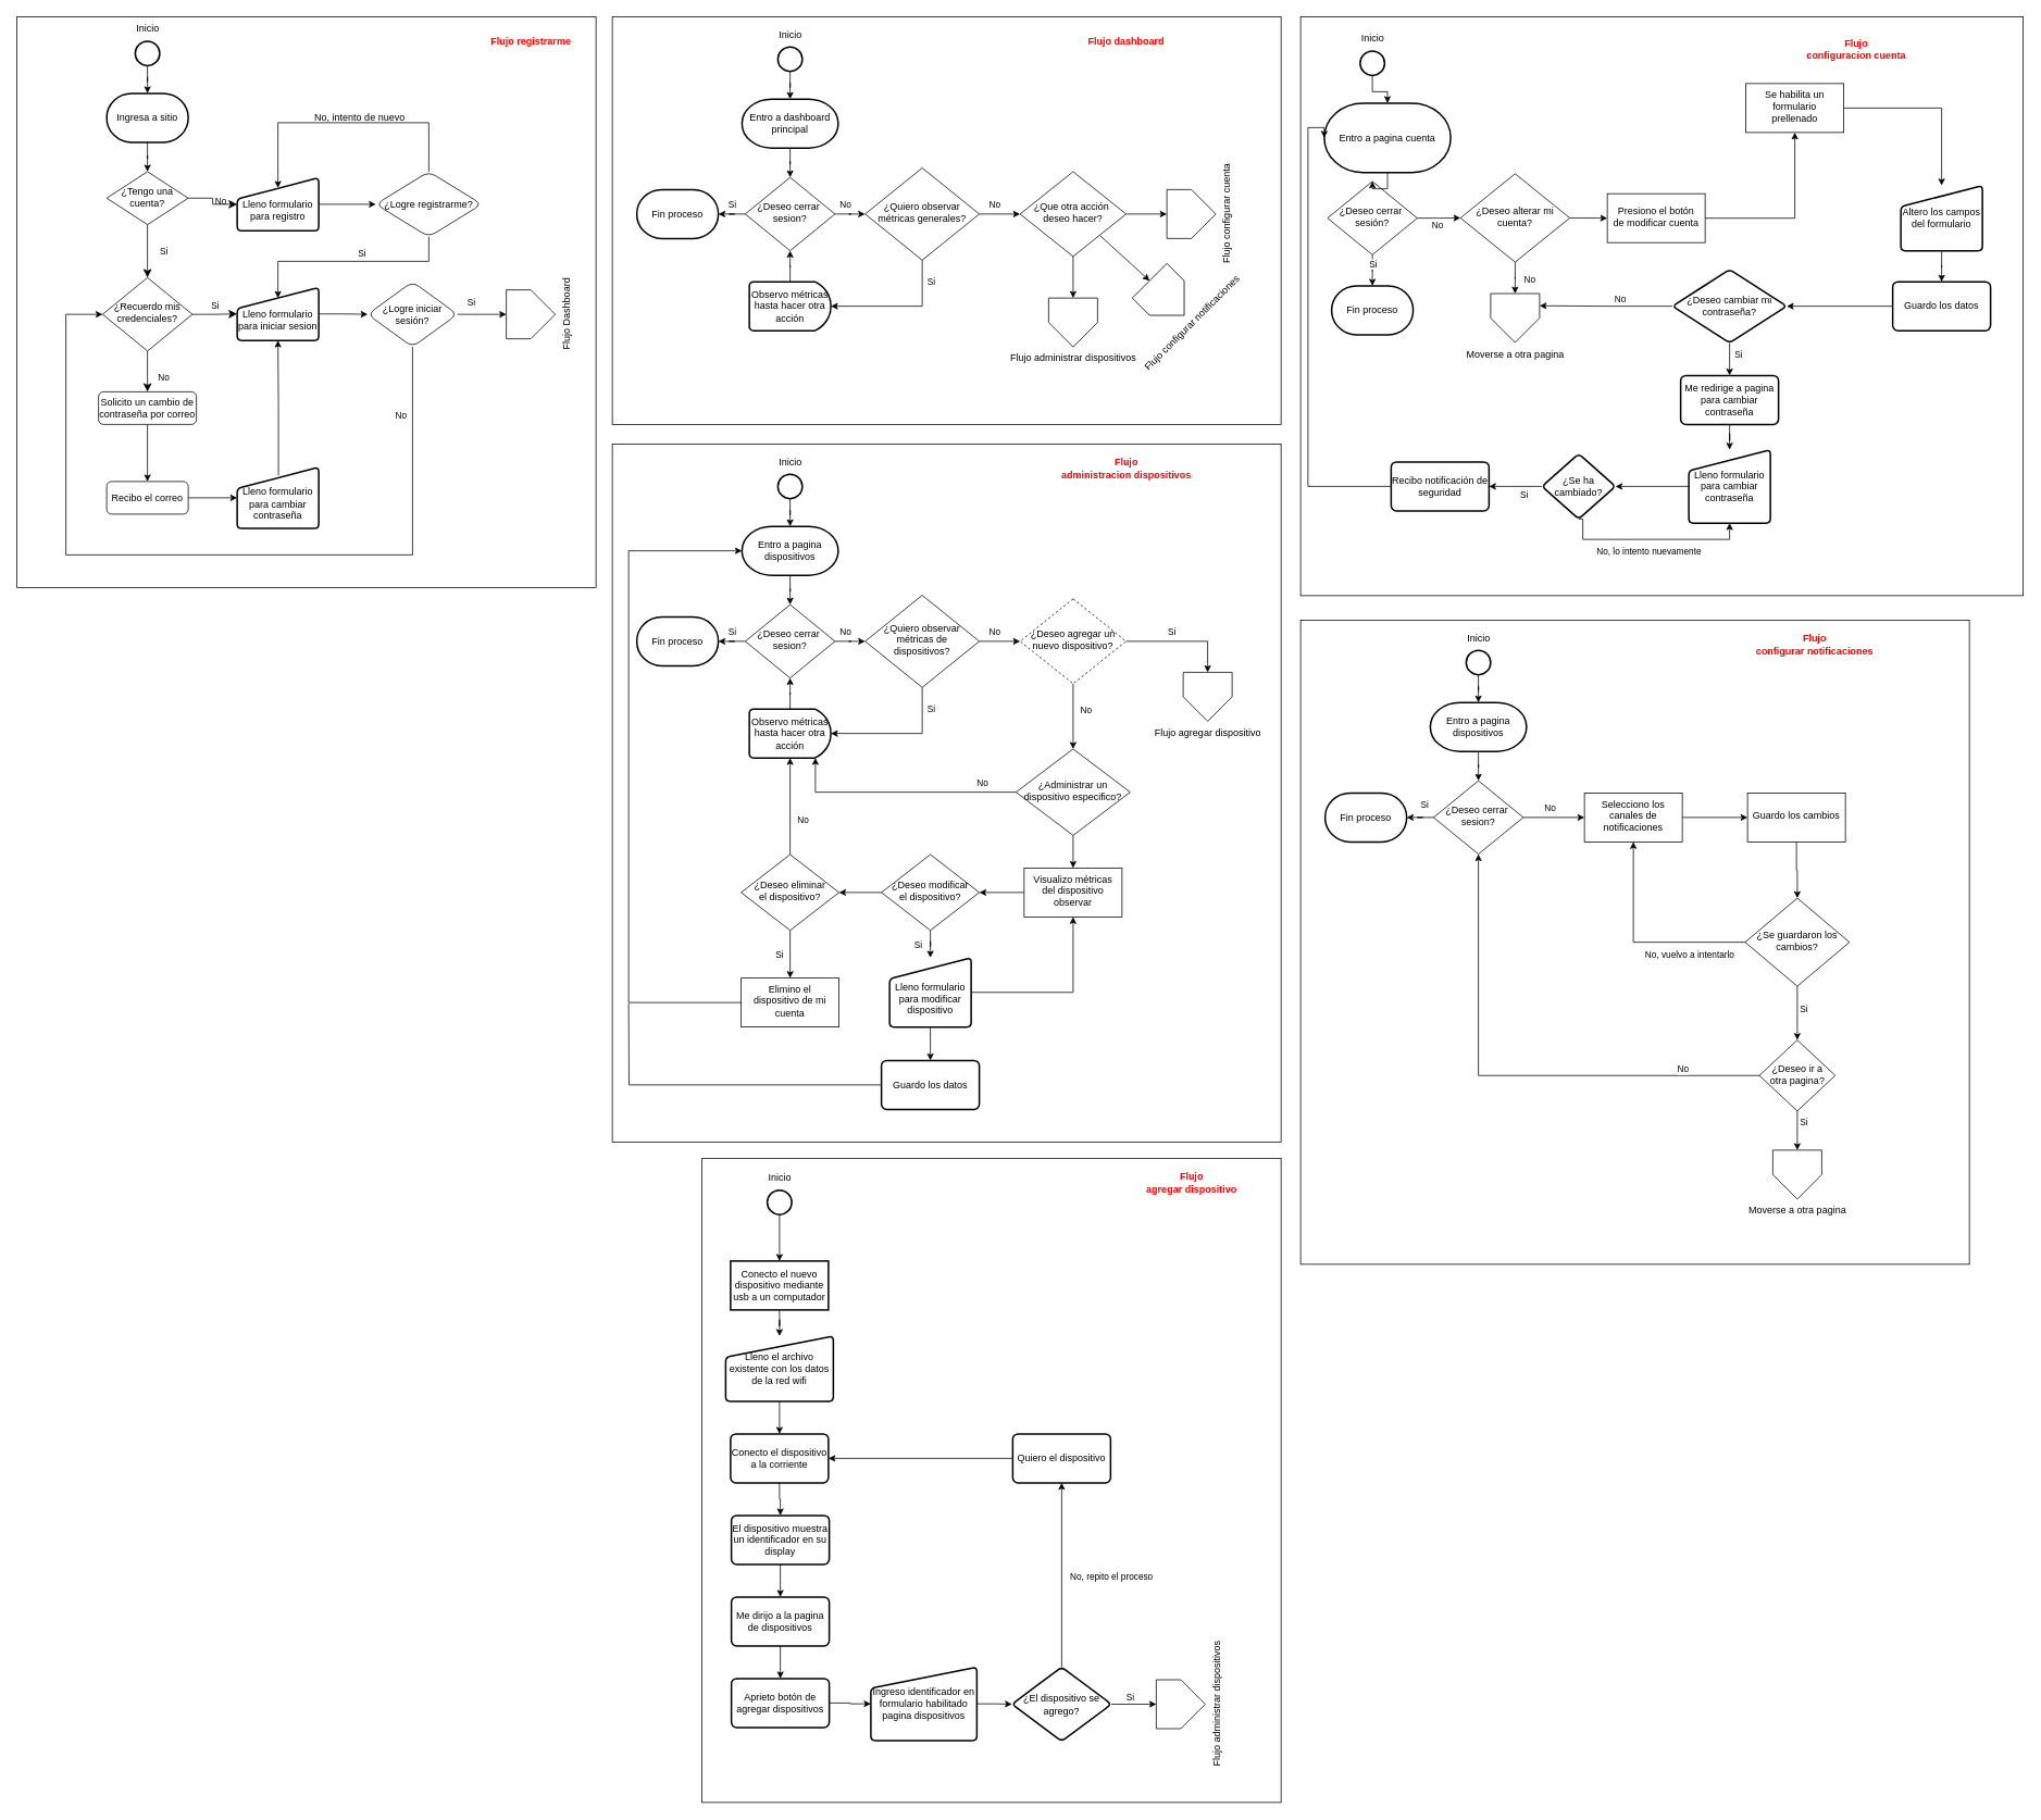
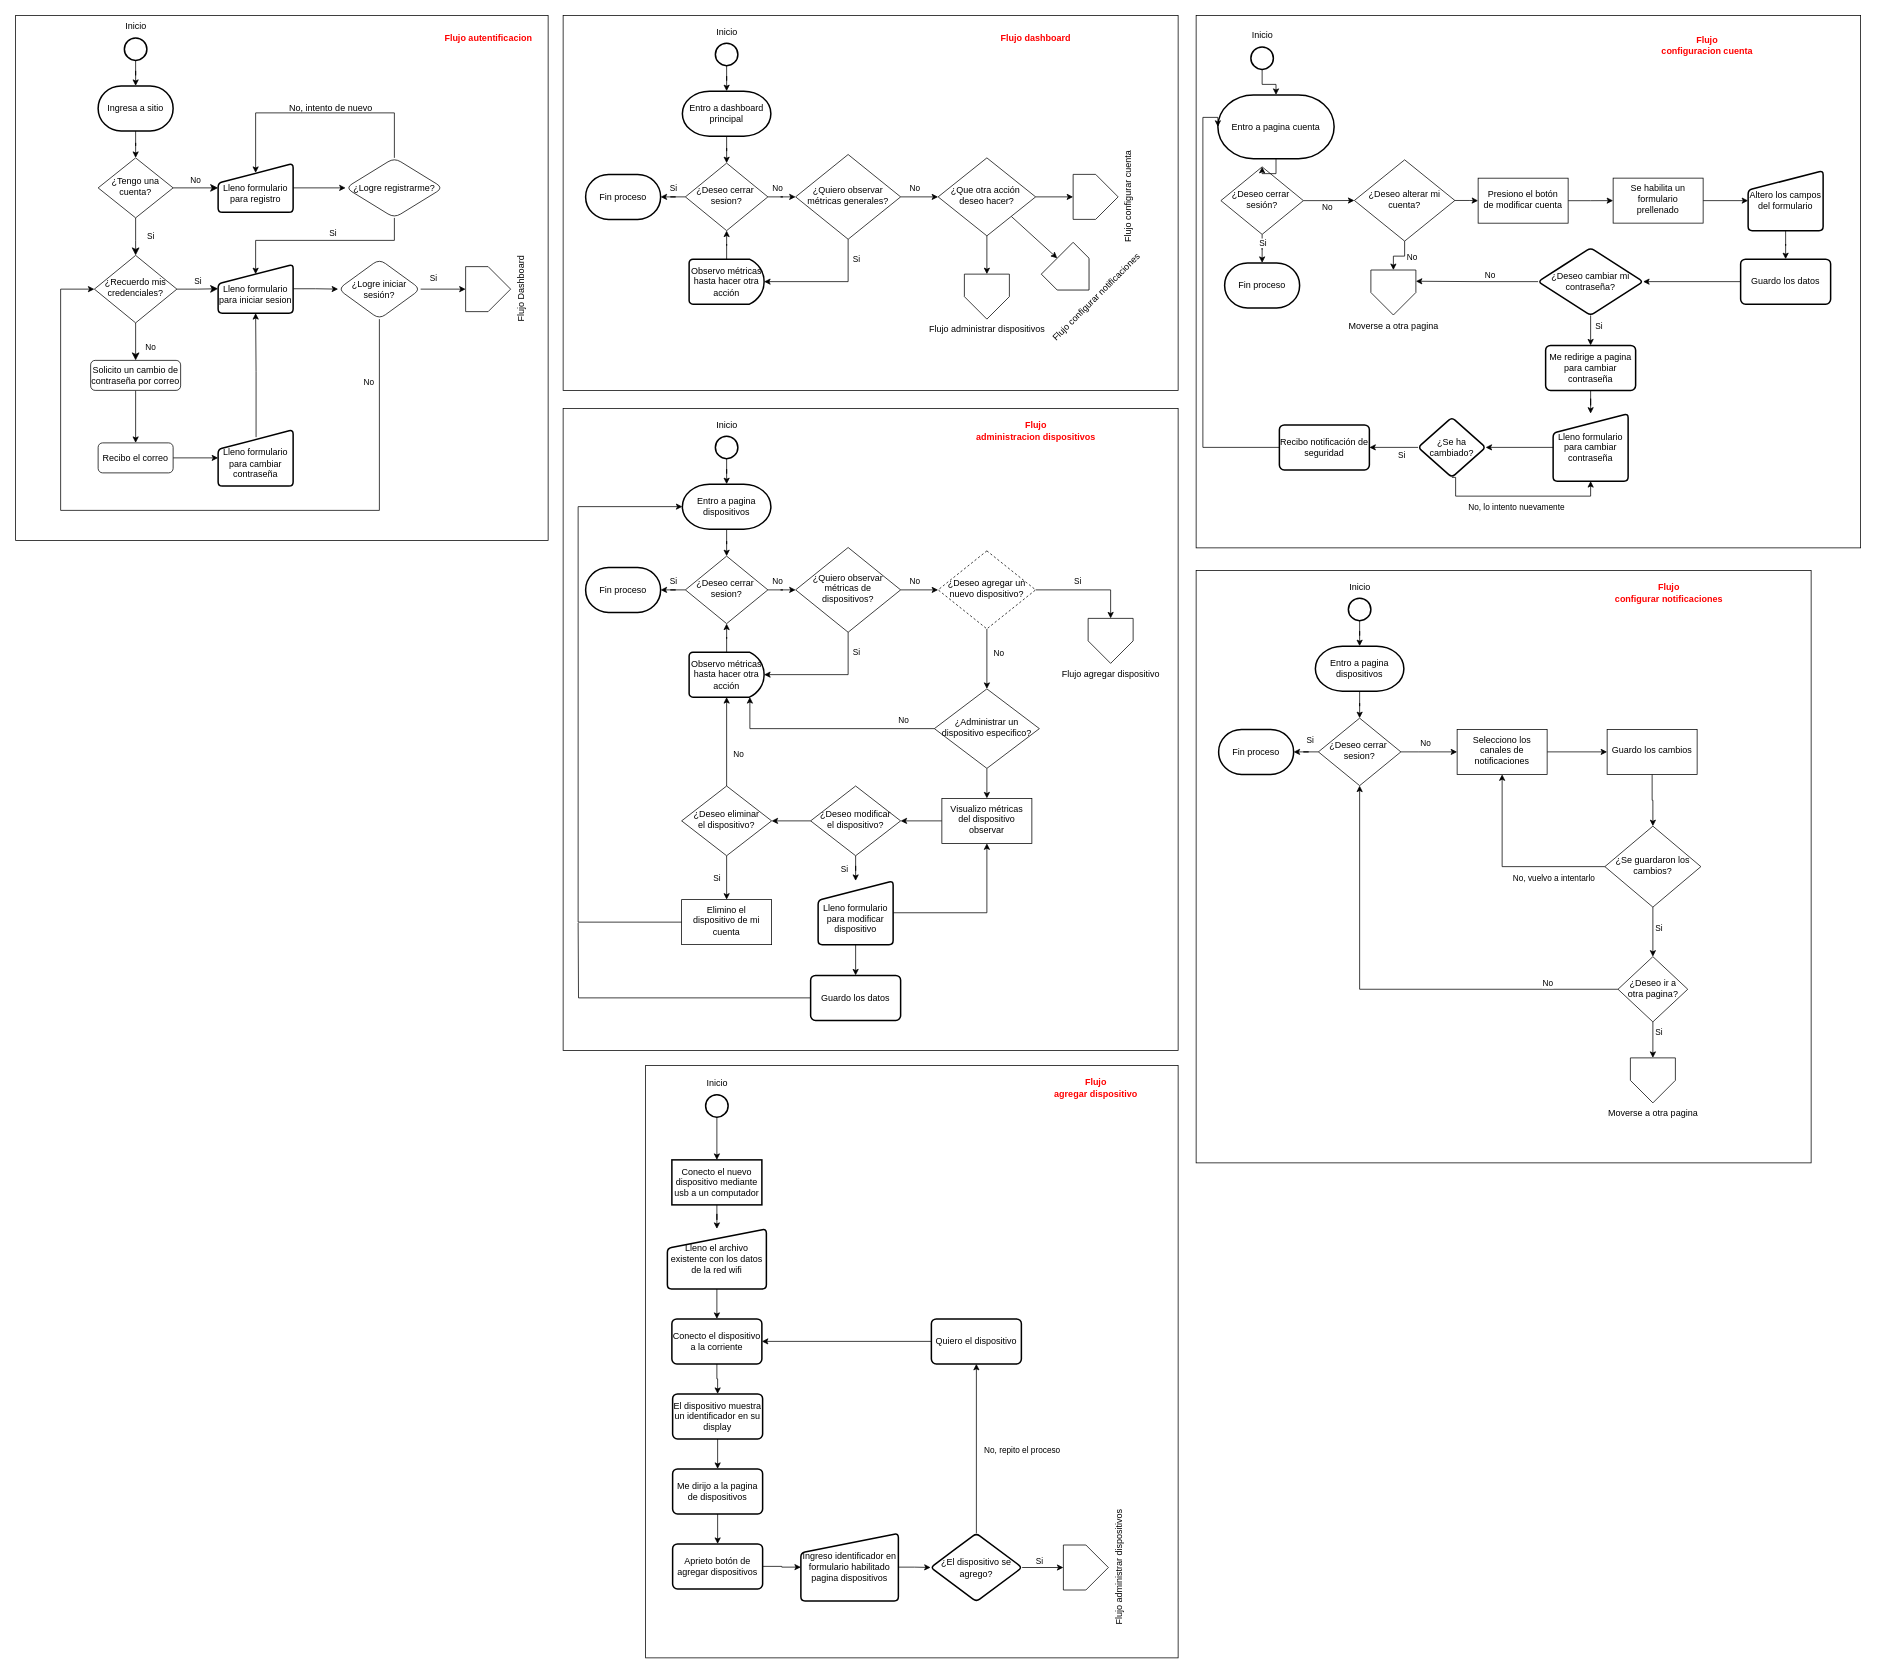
- <mxCell id="145" value="&lt;font color=&quot;#ff0000&quot;&gt;&lt;b&gt;Flujo registrarme&lt;/b&gt;&lt;/font&gt;" style="text;html=1;align=center;verticalAlign=middle;resizable=0;points=[];autosize=1;strokeColor=none;fillColor=none;" vertex="1" parent="110"><mxGeometry x="560" y="15" width="140" height="30" as="geometry" /></mxCell>
+ <mxCell id="145" value="&lt;font color=&quot;#ff0000&quot;&gt;&lt;b&gt;Flujo autentificacion&lt;/b&gt;&lt;/font&gt;" style="text;html=1;align=center;verticalAlign=middle;resizable=0;points=[];autosize=1;strokeColor=none;fillColor=none;" vertex="1" parent="110"><mxGeometry x="560" y="15" width="140" height="30" as="geometry" /></mxCell>
- <mxCell id="60" value="Se habilita un formulario prellenado" style="whiteSpace=wrap;html=1;shadow=0;strokeWidth=1;spacing=6;spacingTop=-4;" vertex="1" parent="37"><mxGeometry x="546" y="82" width="120" height="60" as="geometry" /></mxCell>
+ <mxCell id="60" value="Se habilita un formulario prellenado" style="whiteSpace=wrap;html=1;shadow=0;strokeWidth=1;spacing=6;spacingTop=-4;" vertex="1" parent="37"><mxGeometry x="556" y="217" width="120" height="60" as="geometry" /></mxCell>
- <mxCell id="114" value="¿Tengo una cuenta?" style="rhombus;whiteSpace=wrap;html=1;shadow=0;fontFamily=Helvetica;fontSize=12;align=center;strokeWidth=1;spacing=6;spacingTop=-4;" vertex="1" parent="110"><mxGeometry x="110" y="190" width="100" height="65" as="geometry" /></mxCell>
+ <mxCell id="114" value="¿Tengo una cuenta?" style="rhombus;whiteSpace=wrap;html=1;shadow=0;fontFamily=Helvetica;fontSize=12;align=center;strokeWidth=1;spacing=6;spacingTop=-4;" vertex="1" parent="110"><mxGeometry x="110" y="190" width="100" height="80" as="geometry" /></mxCell>
- <mxCell id="55" value="&lt;div&gt;¿Deseo alterar mi cuenta?&lt;/div&gt;" style="rhombus;whiteSpace=wrap;html=1;shadow=0;fontFamily=Helvetica;fontSize=12;align=center;strokeWidth=1;spacing=6;spacingTop=-4;" vertex="1" parent="37"><mxGeometry x="196" y="192.62" width="134" height="108.38" as="geometry" /></mxCell>
+ <mxCell id="55" value="&lt;div&gt;¿Deseo alterar mi cuenta?&lt;/div&gt;" style="rhombus;whiteSpace=wrap;html=1;shadow=0;fontFamily=Helvetica;fontSize=12;align=center;strokeWidth=1;spacing=6;spacingTop=-4;" vertex="1" parent="37"><mxGeometry x="211" y="192.62" width="134" height="108.38" as="geometry" /></mxCell>
